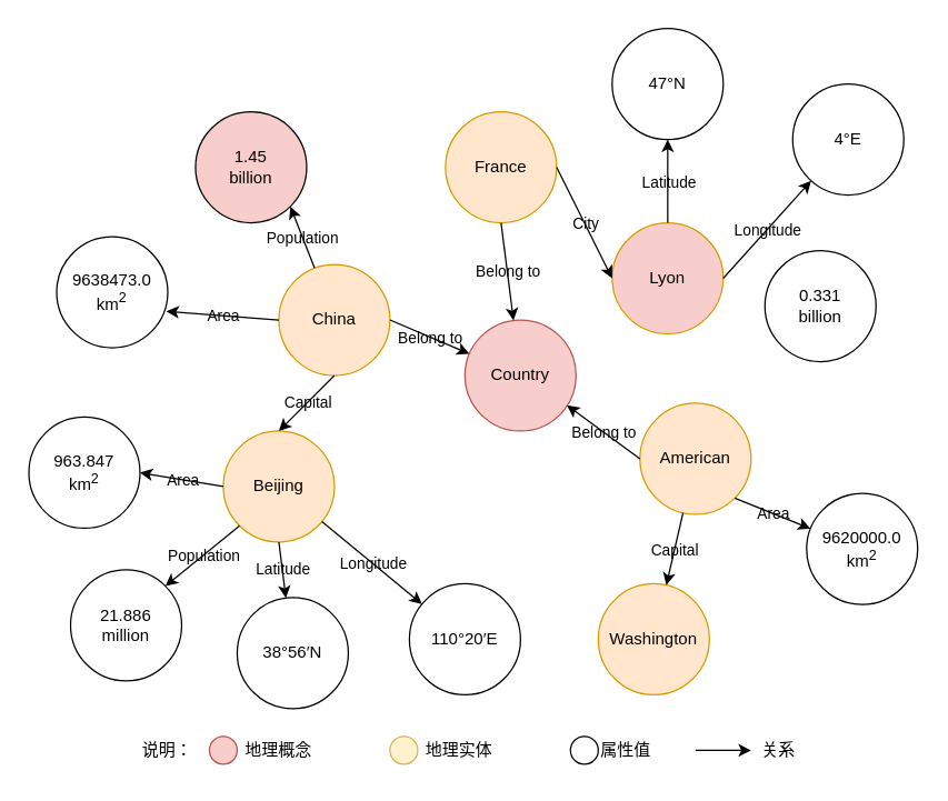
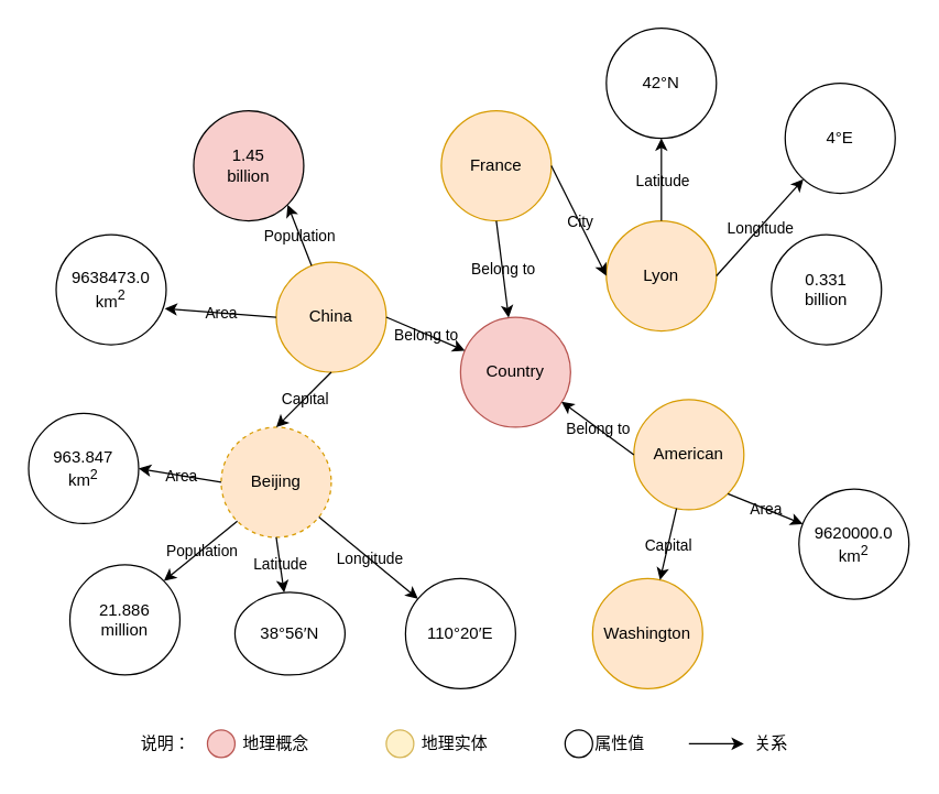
- <mxCell id="43" value="47°N" style="ellipse;whiteSpace=wrap;html=1;aspect=fixed;shadow=0;labelBackgroundColor=none;fontColor=#000000;fillColor=none;" vertex="1" parent="1"><mxGeometry x="440" y="20" width="80" height="80" as="geometry" /></mxCell>
+ <mxCell id="43" value="42°N" style="ellipse;whiteSpace=wrap;html=1;aspect=fixed;shadow=0;labelBackgroundColor=none;fontColor=#000000;fillColor=none;" vertex="1" parent="1"><mxGeometry x="440" y="20" width="80" height="80" as="geometry" /></mxCell>
- <mxCell id="13" value="Lyon" style="ellipse;whiteSpace=wrap;html=1;aspect=fixed;fillColor=#f8cecc;strokeColor=#d79b00;" parent="1" vertex="1"><mxGeometry x="440" y="160" width="80" height="80" as="geometry" /></mxCell>
+ <mxCell id="13" value="Lyon" style="ellipse;whiteSpace=wrap;html=1;aspect=fixed;fillColor=#ffe6cc;strokeColor=#d79b00;" parent="1" vertex="1"><mxGeometry x="440" y="160" width="80" height="80" as="geometry" /></mxCell>
- <mxCell id="14" value="0.331&lt;br&gt;billion" style="ellipse;whiteSpace=wrap;html=1;aspect=fixed;fontColor=#000000;" parent="1" vertex="1"><mxGeometry x="550" y="180" width="80" height="80" as="geometry" /></mxCell>
+ <mxCell id="14" value="0.331&lt;br&gt;billion" style="ellipse;whiteSpace=wrap;html=1;aspect=fixed;fontColor=#000000;" parent="1" vertex="1"><mxGeometry x="560" y="170" width="80" height="80" as="geometry" /></mxCell>
- <mxCell id="5" value="Beijing" style="ellipse;whiteSpace=wrap;html=1;aspect=fixed;fillColor=#ffe6cc;strokeColor=#d79b00;" parent="1" vertex="1"><mxGeometry x="160" y="310" width="80" height="80" as="geometry" /></mxCell>
+ <mxCell id="5" value="Beijing" style="ellipse;whiteSpace=wrap;html=1;aspect=fixed;fillColor=#ffe6cc;strokeColor=#d79b00;dashed=1;" parent="1" vertex="1"><mxGeometry x="160" y="310" width="80" height="80" as="geometry" /></mxCell>
- <mxCell id="8" value="38°56′N" style="ellipse;whiteSpace=wrap;html=1;aspect=fixed;fontColor=#000000;" parent="1" vertex="1"><mxGeometry x="170" y="430" width="80" height="80" as="geometry" /></mxCell>
+ <mxCell id="8" value="38°56′N" style="ellipse;whiteSpace=wrap;html=1;aspect=fixed;fontColor=#000000;" parent="1" vertex="1"><mxGeometry x="170" y="430" width="80" height="60" as="geometry" /></mxCell>
